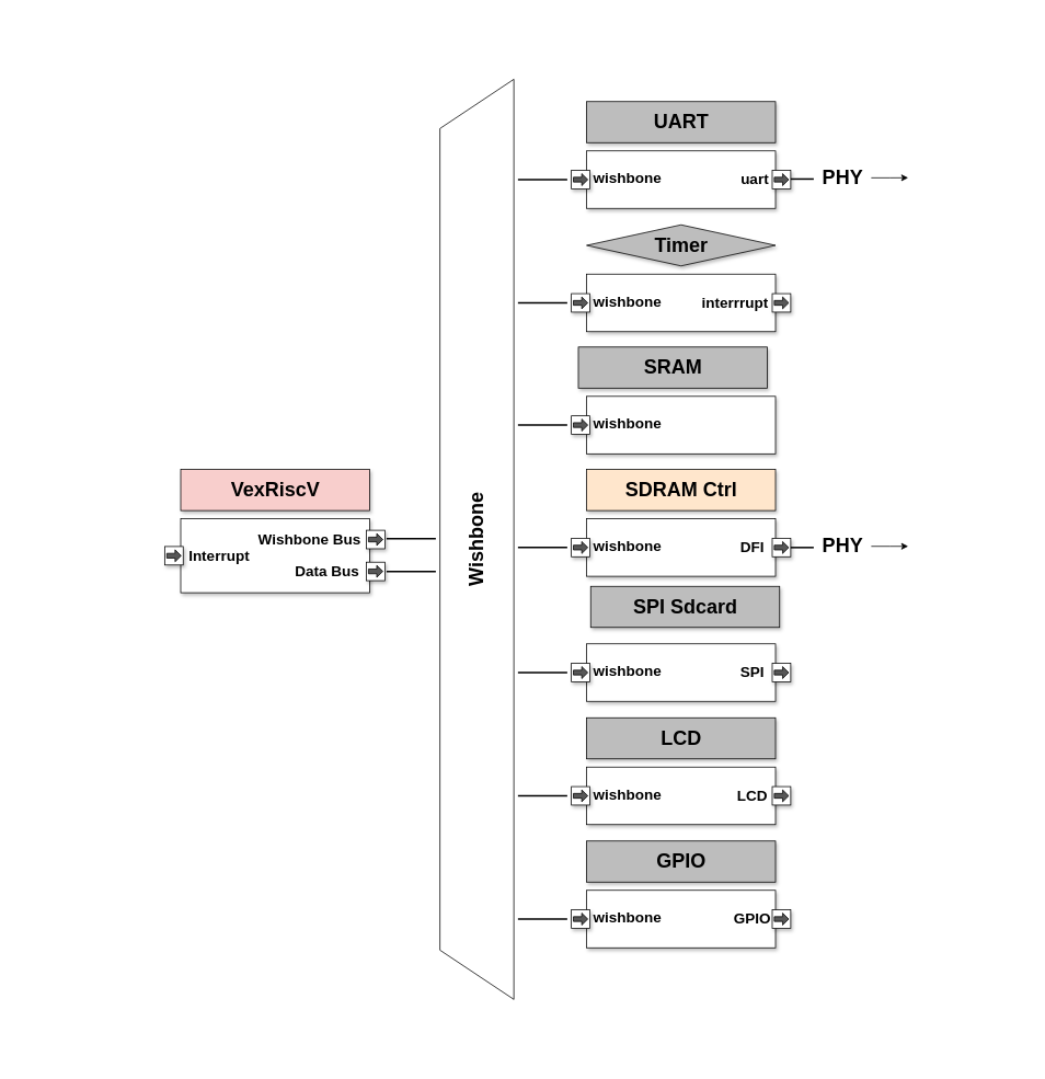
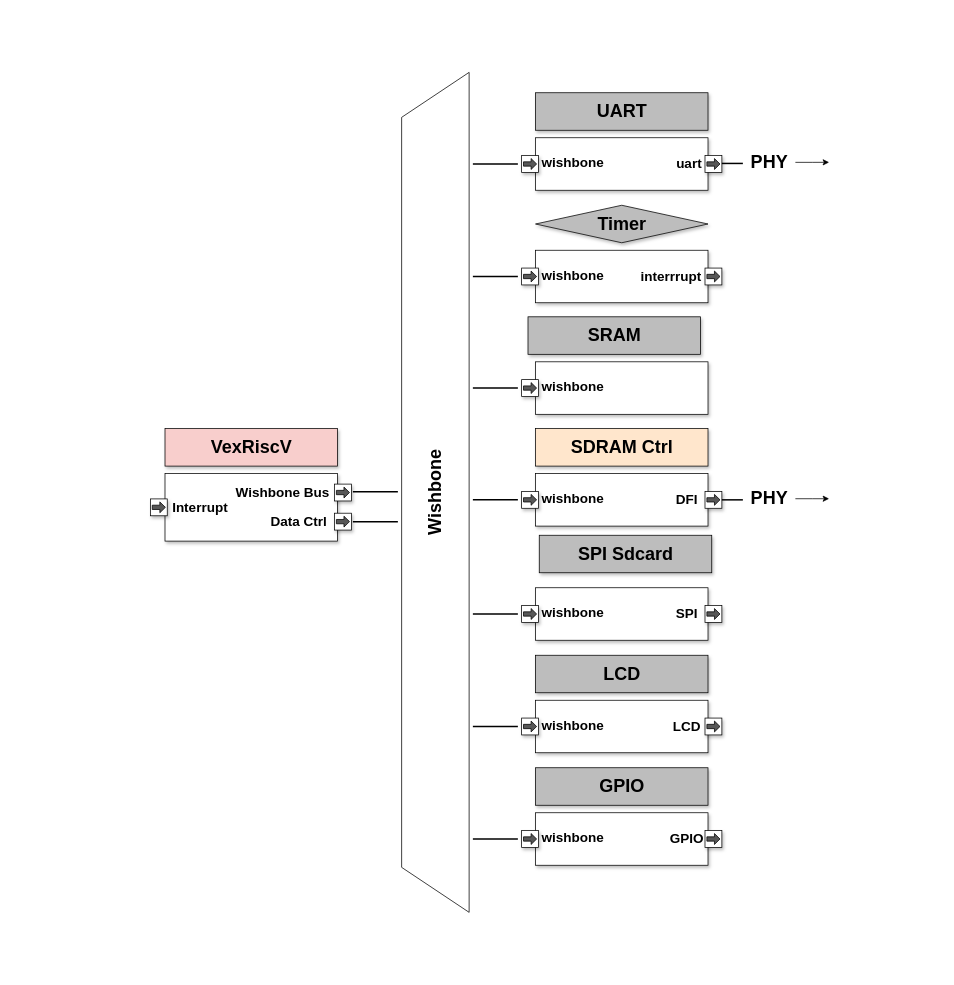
- <mxCell id="7" value="&lt;font style=&quot;font-size: 18px;&quot;&gt;&lt;b style=&quot;&quot;&gt;&amp;nbsp;Data Bus&lt;/b&gt;&lt;/font&gt;" style="text;html=1;align=center;verticalAlign=middle;resizable=0;points=[];autosize=1;strokeColor=none;fillColor=none;" vertex="1" parent="1"><mxGeometry x="339.5" y="674.85" width="110" height="40" as="geometry" /></mxCell>
+ <mxCell id="7" value="&lt;font style=&quot;font-size: 18px;&quot;&gt;&lt;b style=&quot;&quot;&gt;&amp;nbsp;Data Ctrl&lt;/b&gt;&lt;/font&gt;" style="text;html=1;align=center;verticalAlign=middle;resizable=0;points=[];autosize=1;strokeColor=none;fillColor=none;" vertex="1" parent="1"><mxGeometry x="339.5" y="674.85" width="110" height="40" as="geometry" /></mxCell>
